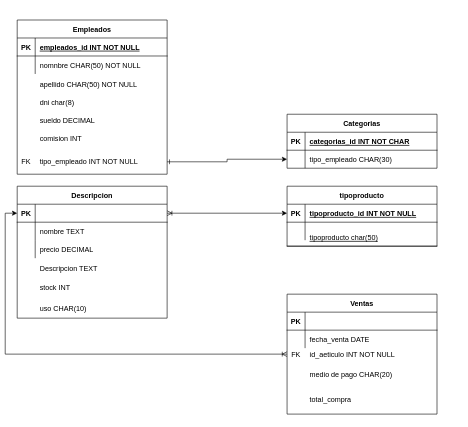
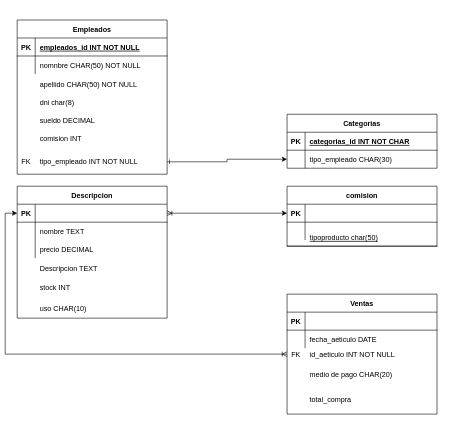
- <mxCell id="54" value="tipoproducto" style="shape=table;startSize=30;container=1;collapsible=1;childLayout=tableLayout;fixedRows=1;rowLines=0;fontStyle=1;align=center;resizeLast=1;" parent="53" vertex="1"><mxGeometry width="250" height="100" as="geometry" /></mxCell>
+ <mxCell id="54" value="comision" style="shape=table;startSize=30;container=1;collapsible=1;childLayout=tableLayout;fixedRows=1;rowLines=0;fontStyle=1;align=center;resizeLast=1;" parent="53" vertex="1"><mxGeometry width="250" height="100" as="geometry" /></mxCell>
- <mxCell id="57" value="tipoproducto_id INT NOT NULL " style="shape=partialRectangle;overflow=hidden;connectable=0;fillColor=none;top=0;left=0;bottom=0;right=0;align=left;spacingLeft=6;fontStyle=5;" parent="55" vertex="1"><mxGeometry x="30" width="220" height="30" as="geometry" /></mxCell>
- <mxCell id="47" value="fecha_venta DATE" style="shape=partialRectangle;overflow=hidden;connectable=0;fillColor=none;top=0;left=0;bottom=0;right=0;align=left;spacingLeft=6;" parent="45" vertex="1"><mxGeometry x="30" width="220" height="30" as="geometry" /></mxCell>
+ <mxCell id="47" value="fecha_aeticulo DATE" style="shape=partialRectangle;overflow=hidden;connectable=0;fillColor=none;top=0;left=0;bottom=0;right=0;align=left;spacingLeft=6;" parent="45" vertex="1"><mxGeometry x="30" width="220" height="30" as="geometry" /></mxCell>
